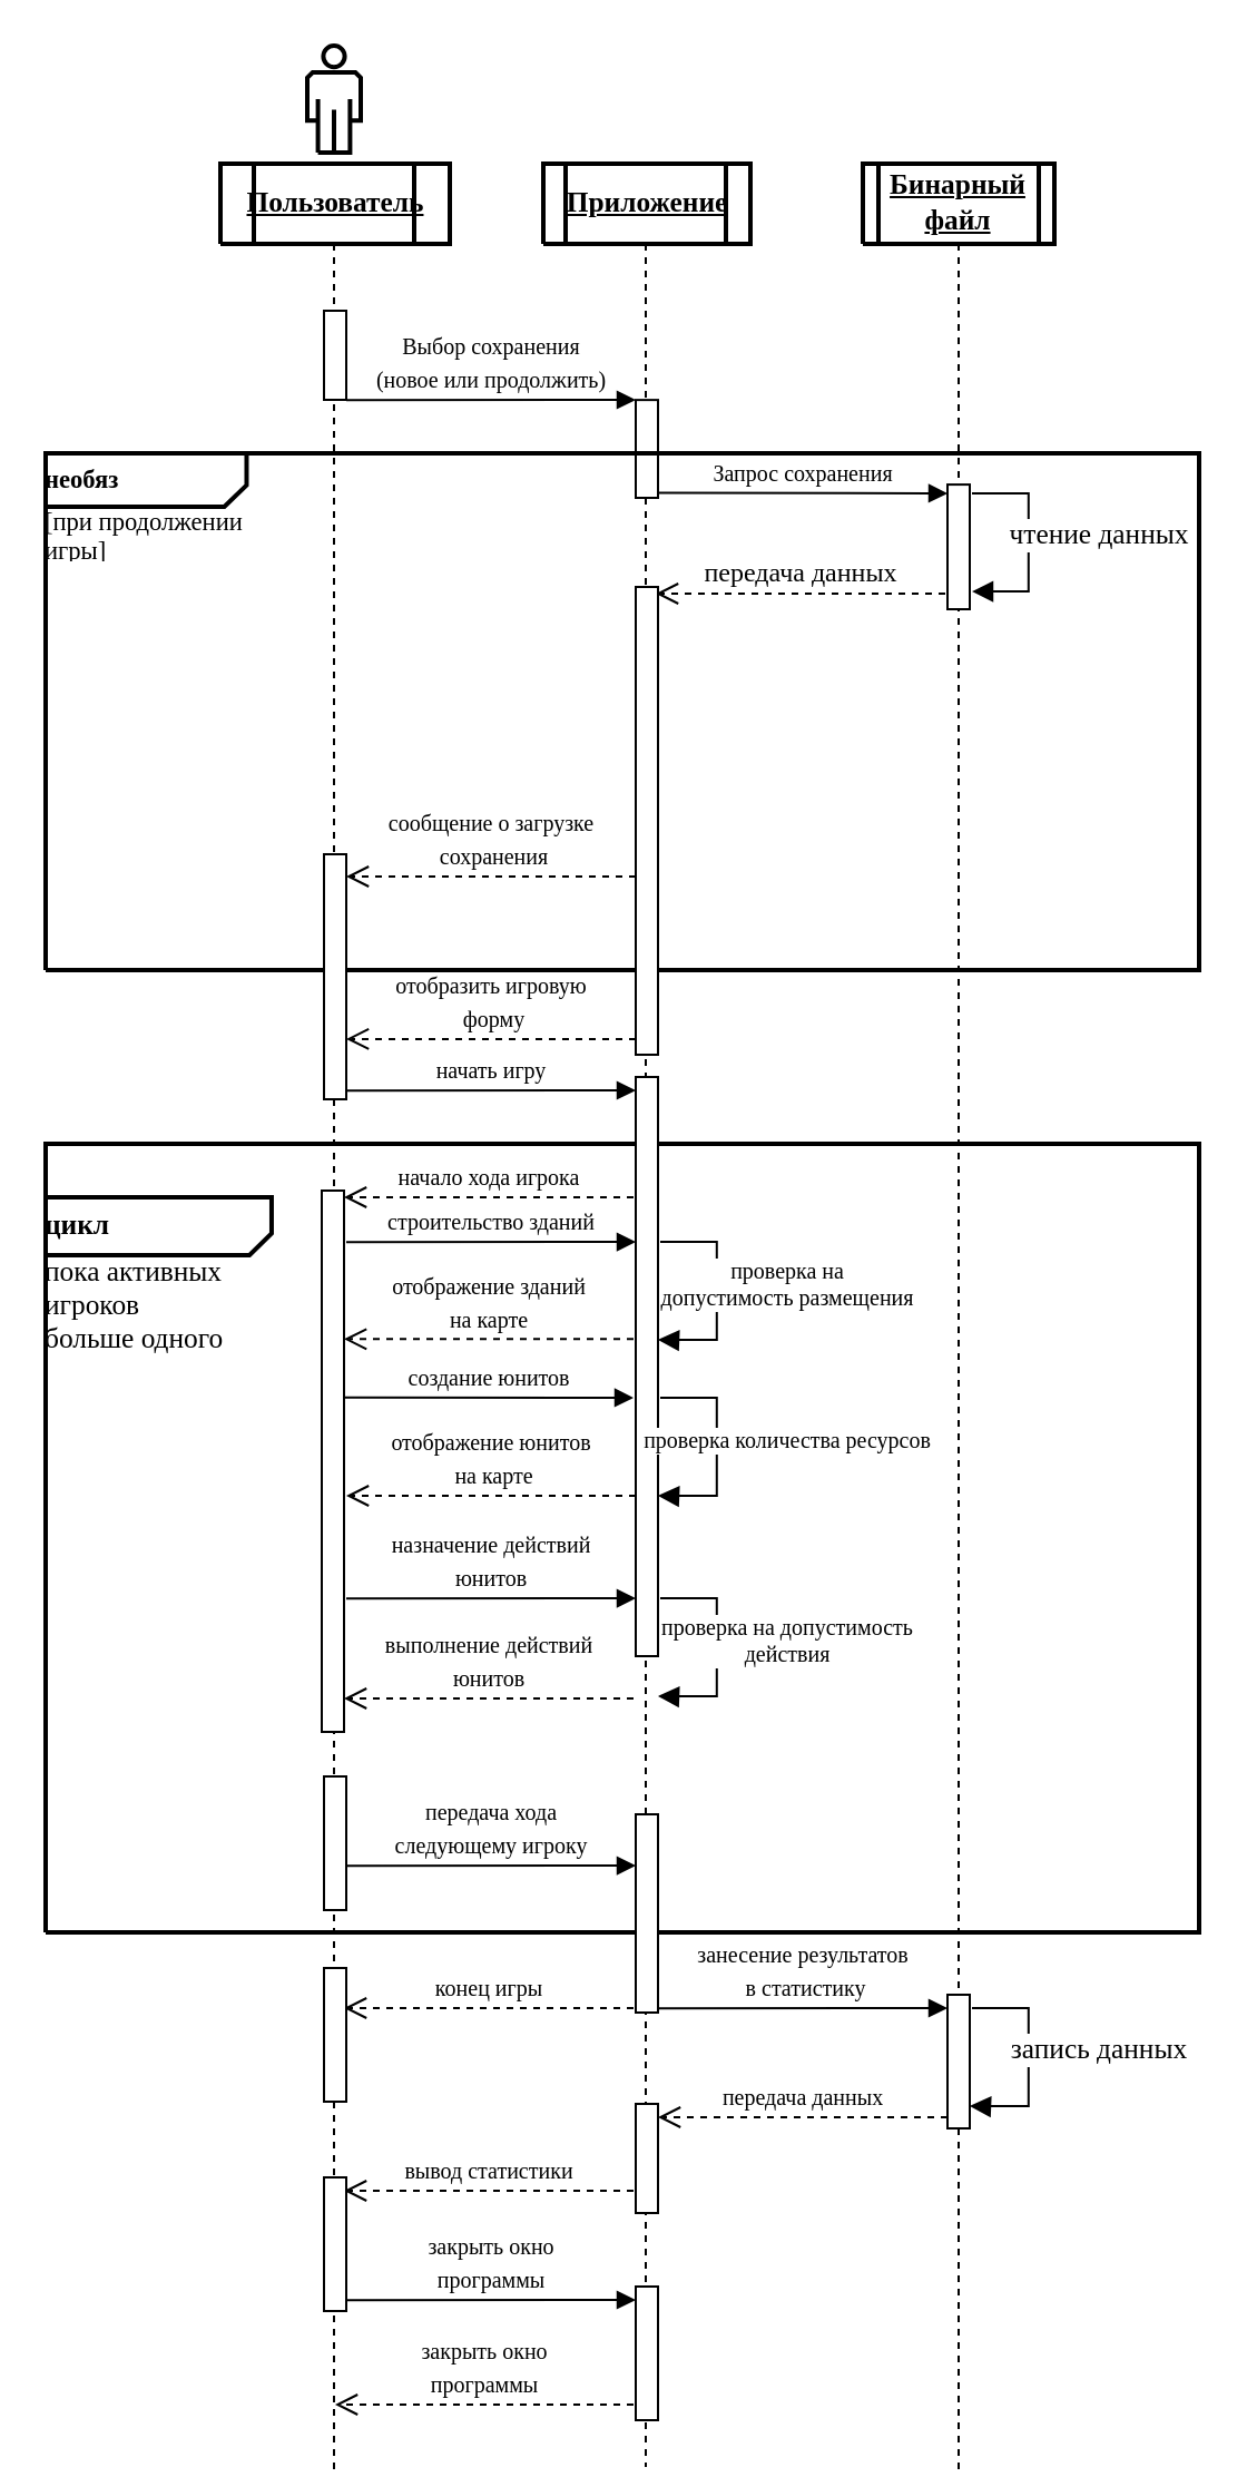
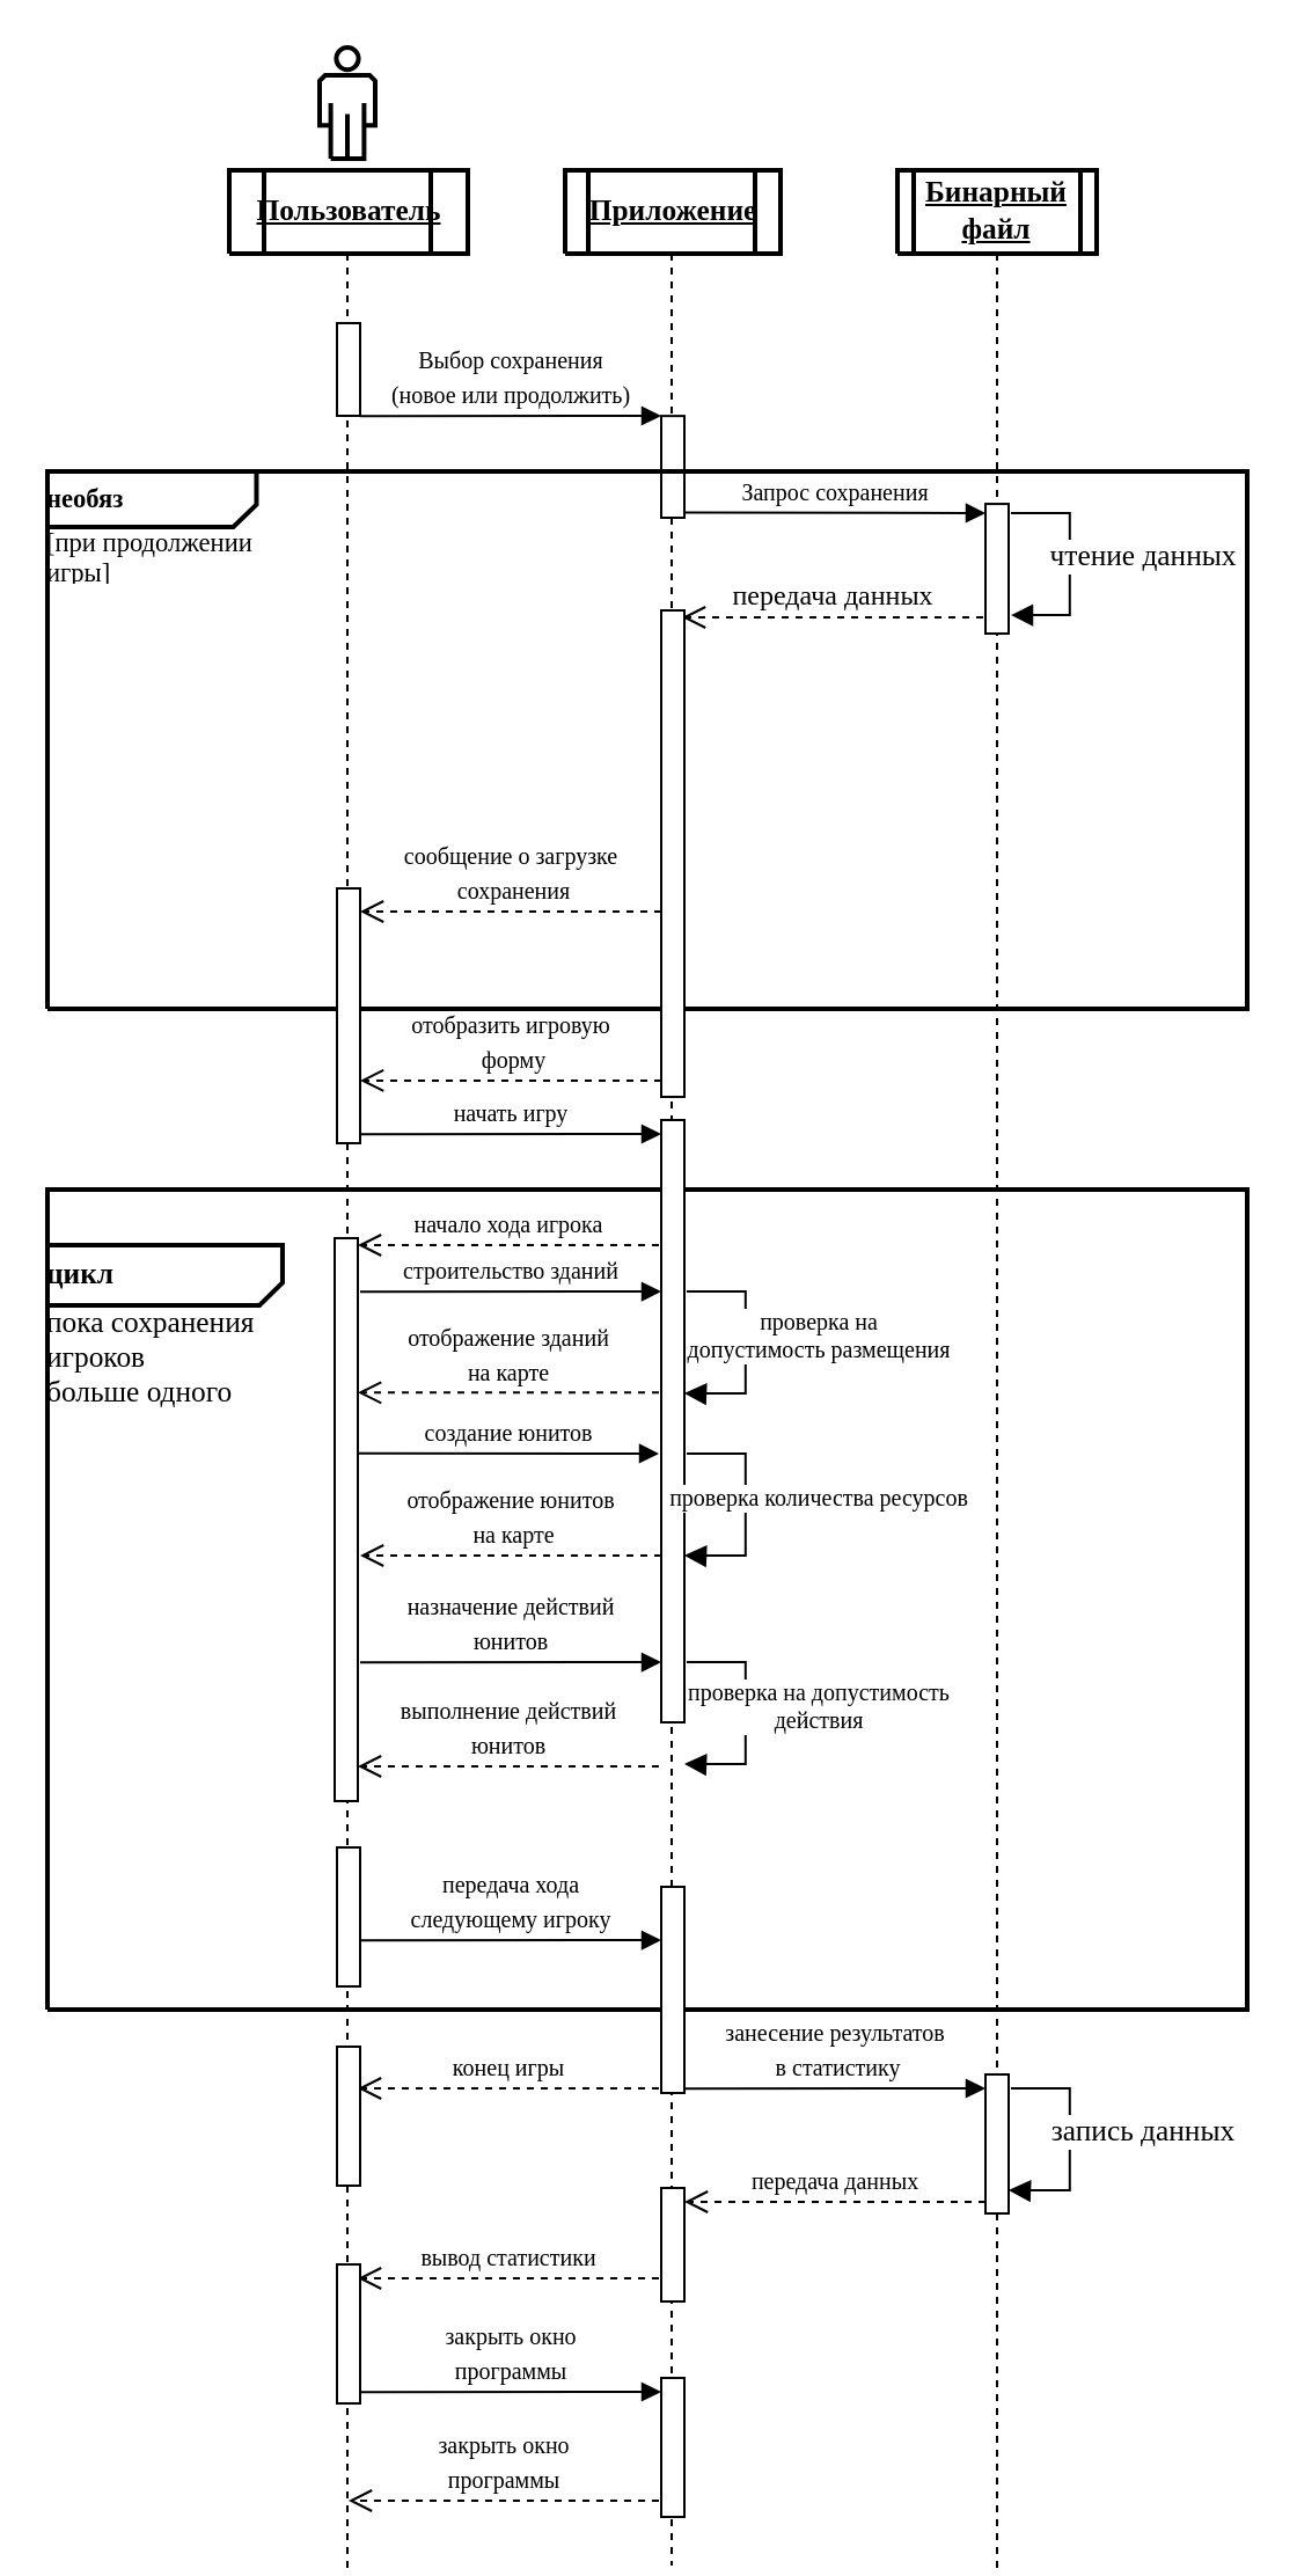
- <mxCell id="34" value="&lt;div style=&quot;&quot;&gt;&lt;font face=&quot;Calibri&quot;&gt;&lt;span style=&quot;font-size: 12.7px;&quot;&gt;пока активных игроков&lt;br&gt;больше одного&lt;/span&gt;&lt;/font&gt;&lt;/div&gt;" style="verticalAlign=middle;align=left;overflow=width;vsdxID=79;fillColor=none;gradientColor=none;strokeColor=none;strokeWidth=2;points=[];labelBackgroundColor=none;rounded=0;html=1;whiteSpace=wrap;" vertex="1" parent="1"><mxGeometry x="20" y="563" width="110" height="44" as="geometry" /></mxCell>
+ <mxCell id="34" value="&lt;div style=&quot;&quot;&gt;&lt;font face=&quot;Calibri&quot;&gt;&lt;span style=&quot;font-size: 12.7px;&quot;&gt;пока сохранения игроков&lt;br&gt;больше одного&lt;/span&gt;&lt;/font&gt;&lt;/div&gt;" style="verticalAlign=middle;align=left;overflow=width;vsdxID=79;fillColor=none;gradientColor=none;strokeColor=none;strokeWidth=2;points=[];labelBackgroundColor=none;rounded=0;html=1;whiteSpace=wrap;" vertex="1" parent="1"><mxGeometry x="20" y="563" width="110" height="44" as="geometry" /></mxCell>
